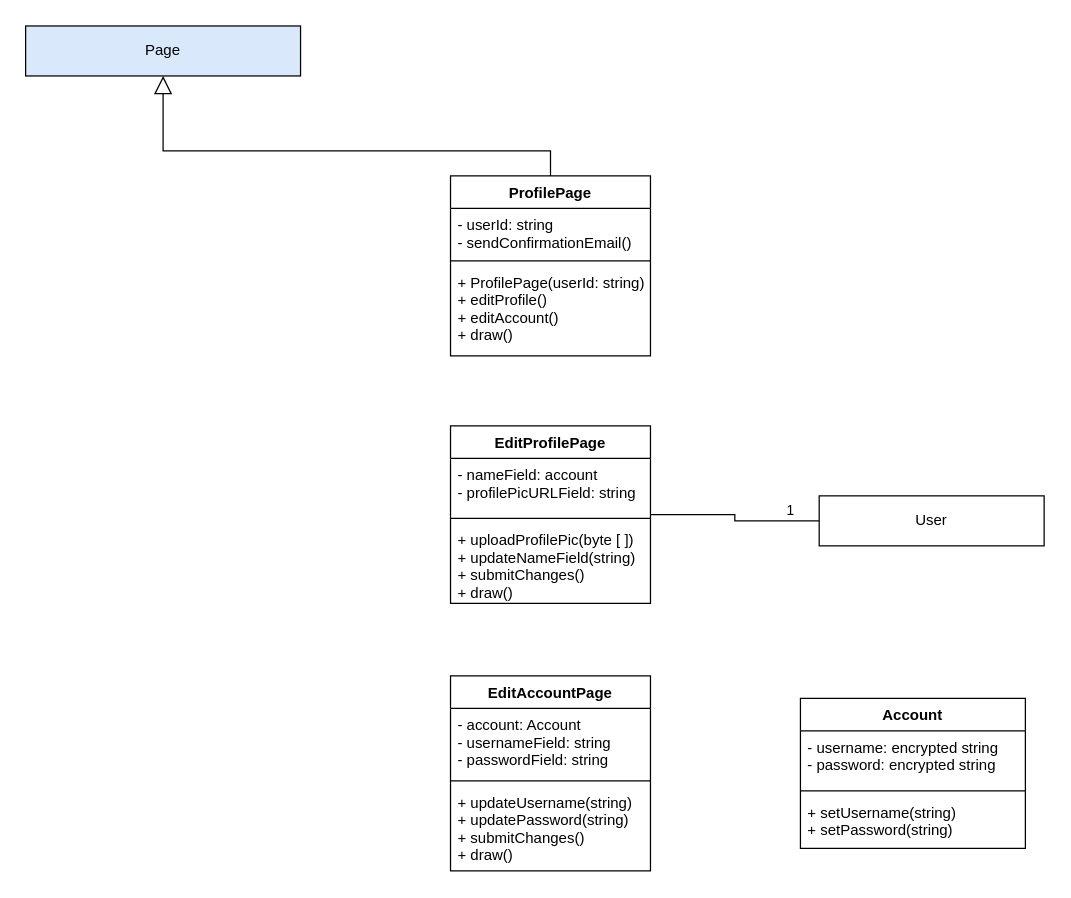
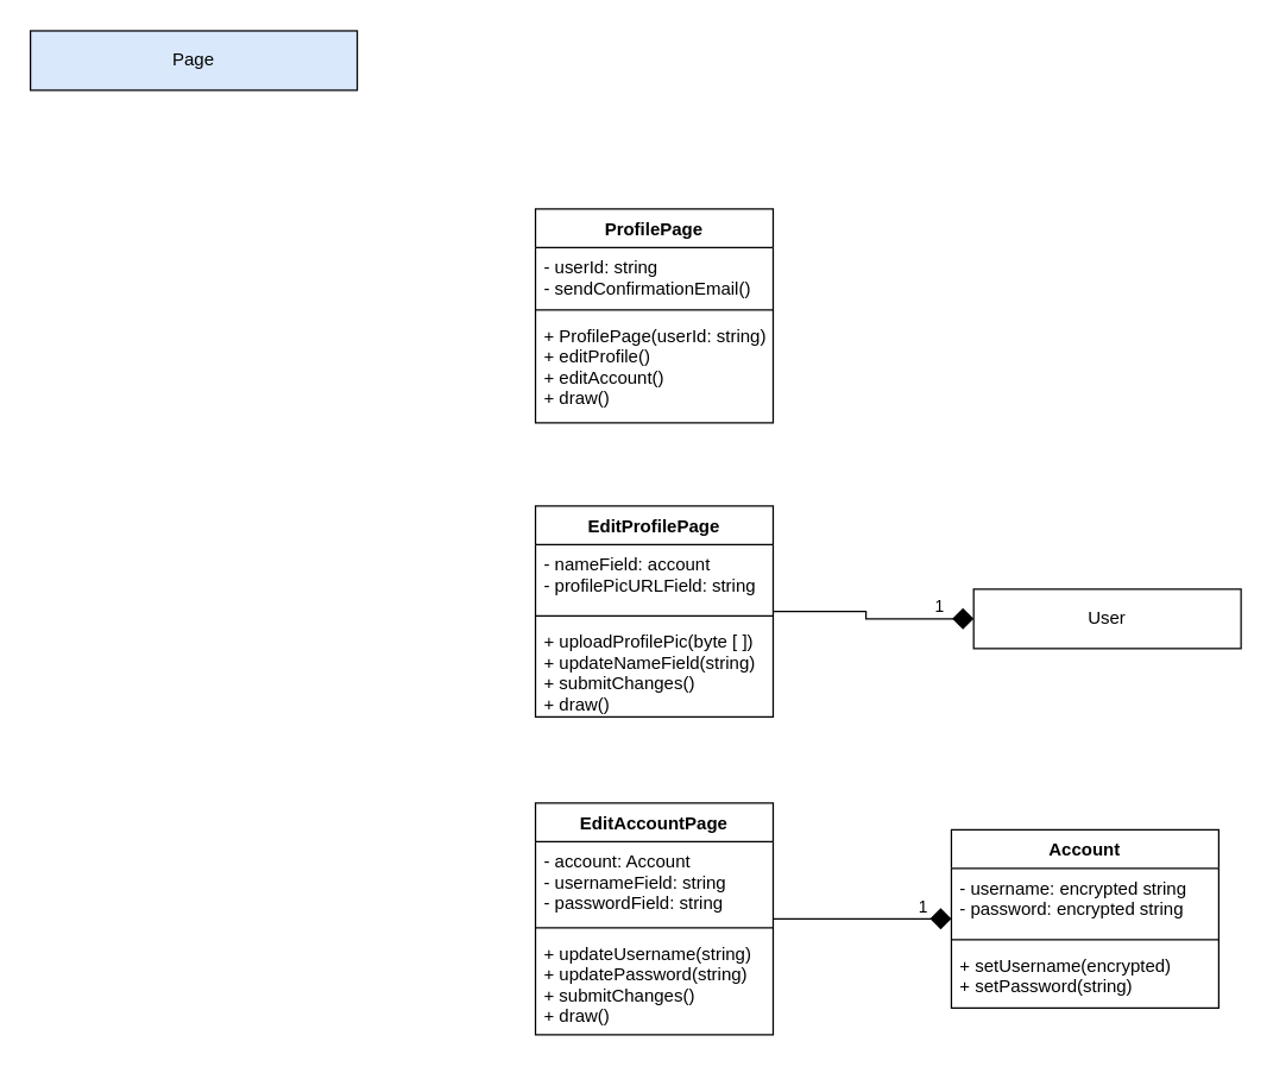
- <mxCell id="2" style="edgeStyle=orthogonalEdgeStyle;rounded=0;orthogonalLoop=1;jettySize=auto;html=1;exitX=0.5;exitY=0;exitDx=0;exitDy=0;entryX=0.5;entryY=1;entryDx=0;entryDy=0;endArrow=block;endFill=0;endSize=12;" edge="1" parent="1" source="3" target="24"><mxGeometry relative="1" as="geometry"><Array as="points"><mxPoint x="440" y="120" /><mxPoint x="130" y="120" /></Array></mxGeometry></mxCell>
- <mxCell id="7" style="edgeStyle=orthogonalEdgeStyle;rounded=0;orthogonalLoop=1;jettySize=auto;html=1;entryX=0;entryY=0.5;entryDx=0;entryDy=0;endArrow=none;endFill=1;endSize=12;" edge="1" parent="1" source="9" target="13"><mxGeometry relative="1" as="geometry" /></mxCell>
+ <mxCell id="7" style="edgeStyle=orthogonalEdgeStyle;rounded=0;orthogonalLoop=1;jettySize=auto;html=1;entryX=0;entryY=0.5;entryDx=0;entryDy=0;endArrow=diamond;endFill=1;endSize=12;" edge="1" parent="1" source="9" target="13"><mxGeometry relative="1" as="geometry" /></mxCell>
+ <mxCell id="18" style="edgeStyle=orthogonalEdgeStyle;rounded=0;orthogonalLoop=1;jettySize=auto;html=1;endArrow=diamond;endFill=1;endSize=12;entryX=0;entryY=0.5;entryDx=0;entryDy=0;" edge="1" parent="1" source="20" target="14"><mxGeometry relative="1" as="geometry"><mxPoint x="590" y="470" as="targetPoint" /></mxGeometry></mxCell>
+ <mxCell id="19" value="1" style="edgeLabel;html=1;align=center;verticalAlign=middle;resizable=0;points=[];" vertex="1" connectable="0" parent="18"><mxGeometry x="0.683" y="1" relative="1" as="geometry"><mxPoint x="-1" y="-8" as="offset" /></mxGeometry></mxCell>
- <mxCell id="17" value="+ setUsername(string)&#10;+ setPassword(string)" style="text;strokeColor=none;fillColor=none;align=left;verticalAlign=top;spacingLeft=4;spacingRight=4;overflow=hidden;rotatable=0;points=[[0,0.5],[1,0.5]];portConstraint=eastwest;" vertex="1" parent="14"><mxGeometry y="78" width="180" height="42" as="geometry" /></mxCell>
+ <mxCell id="17" value="+ setUsername(encrypted)&#10;+ setPassword(string)" style="text;strokeColor=none;fillColor=none;align=left;verticalAlign=top;spacingLeft=4;spacingRight=4;overflow=hidden;rotatable=0;points=[[0,0.5],[1,0.5]];portConstraint=eastwest;" vertex="1" parent="14"><mxGeometry y="78" width="180" height="42" as="geometry" /></mxCell>
